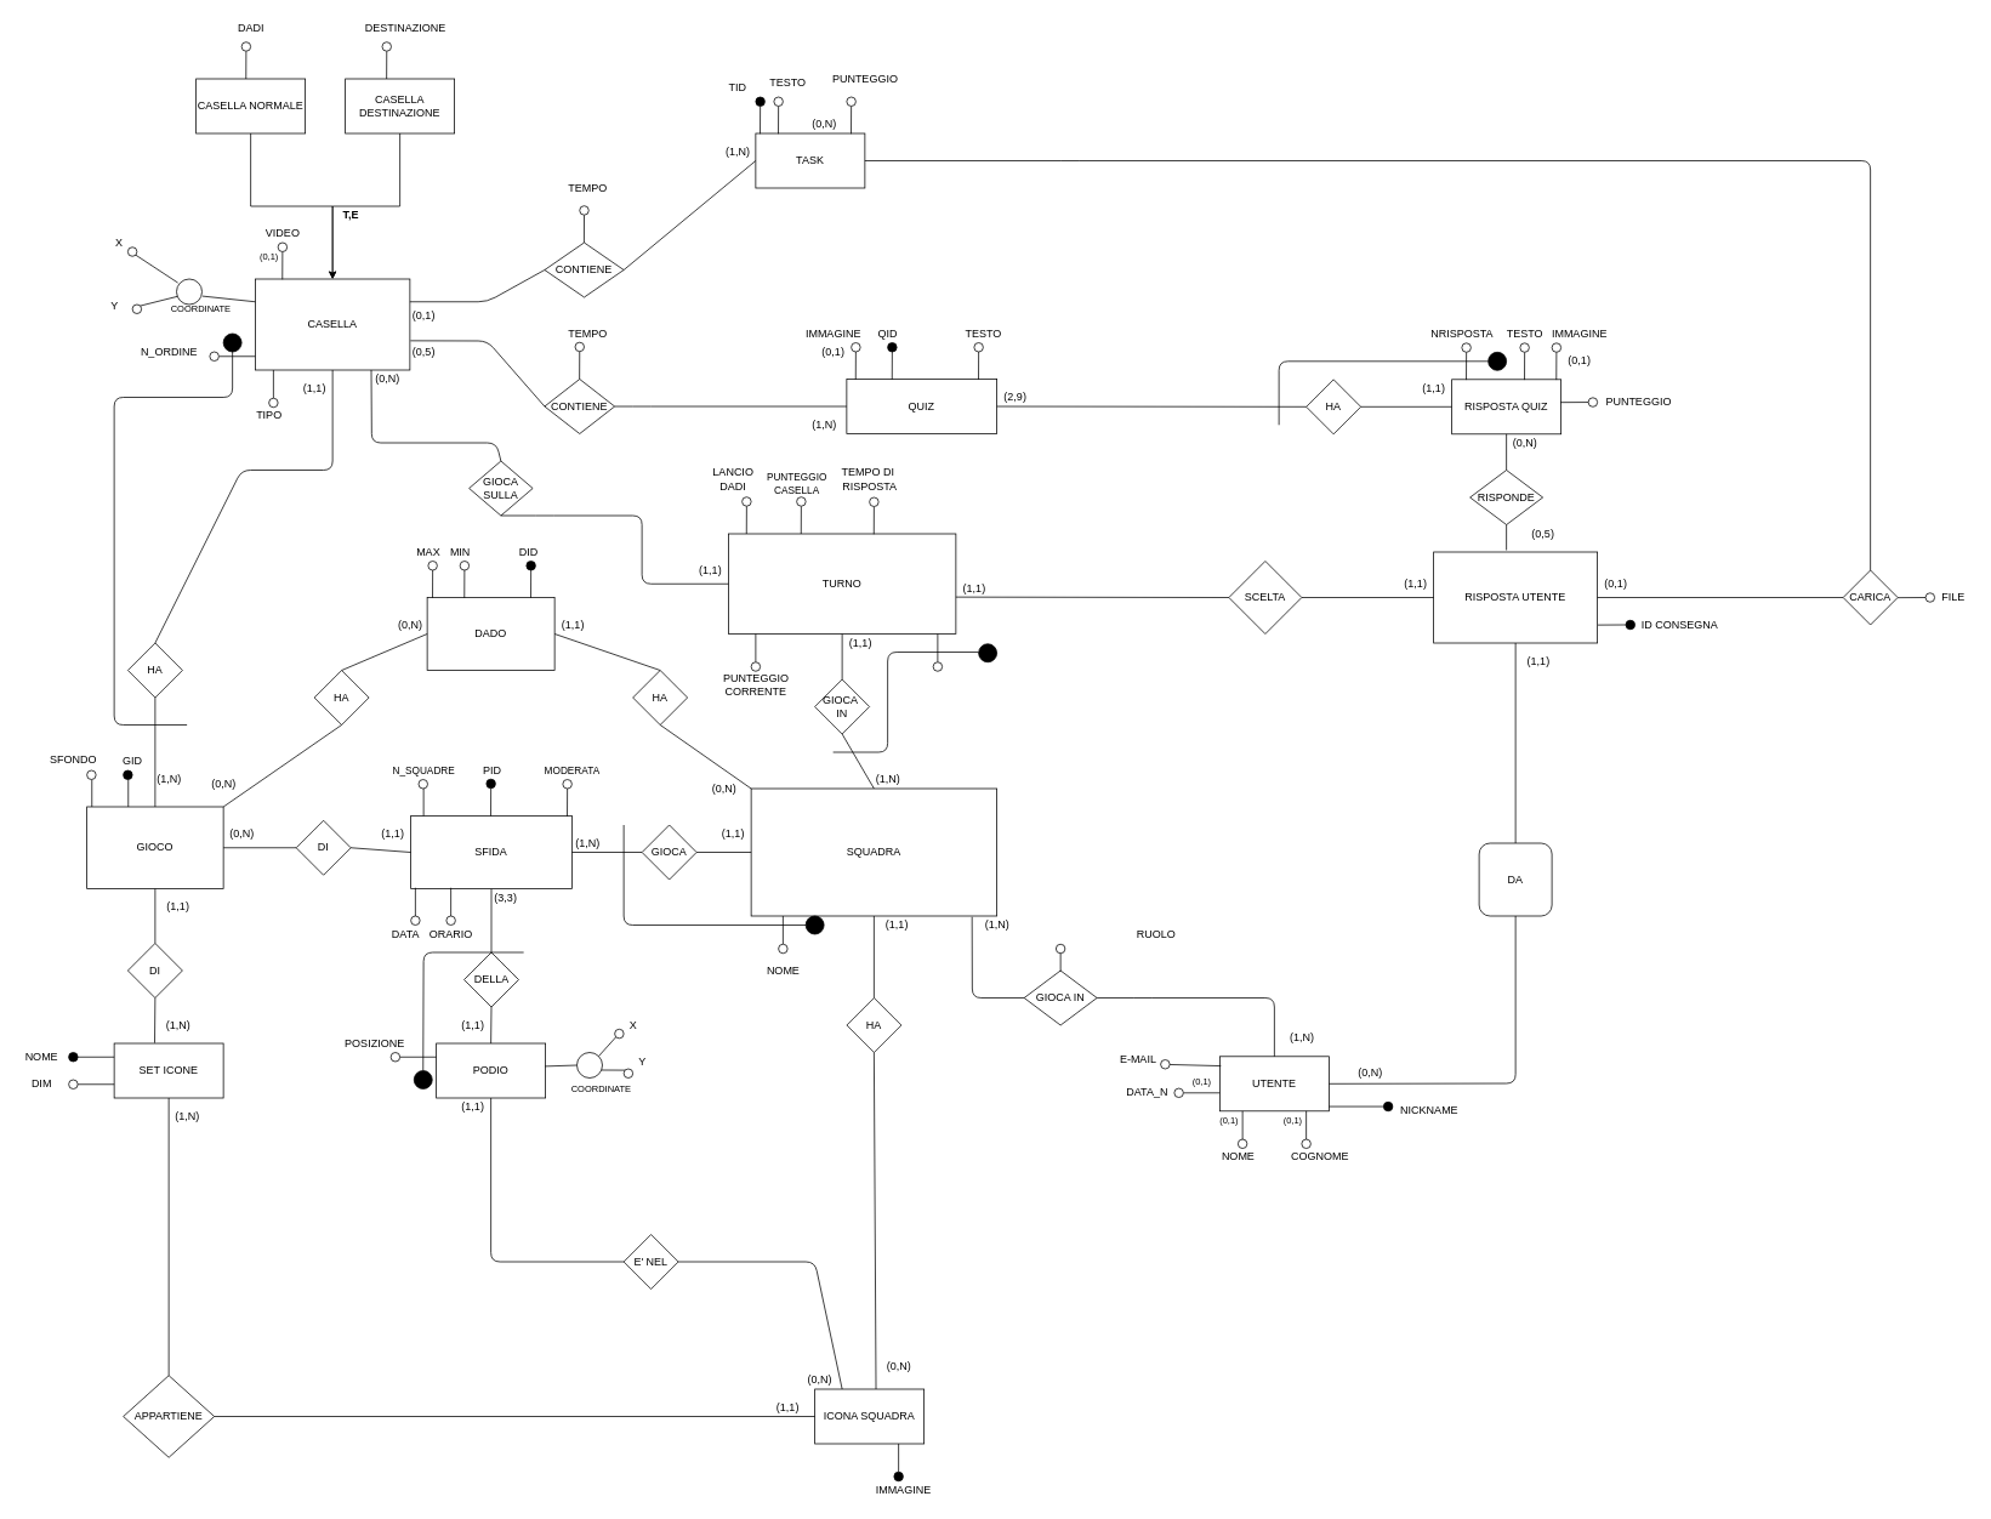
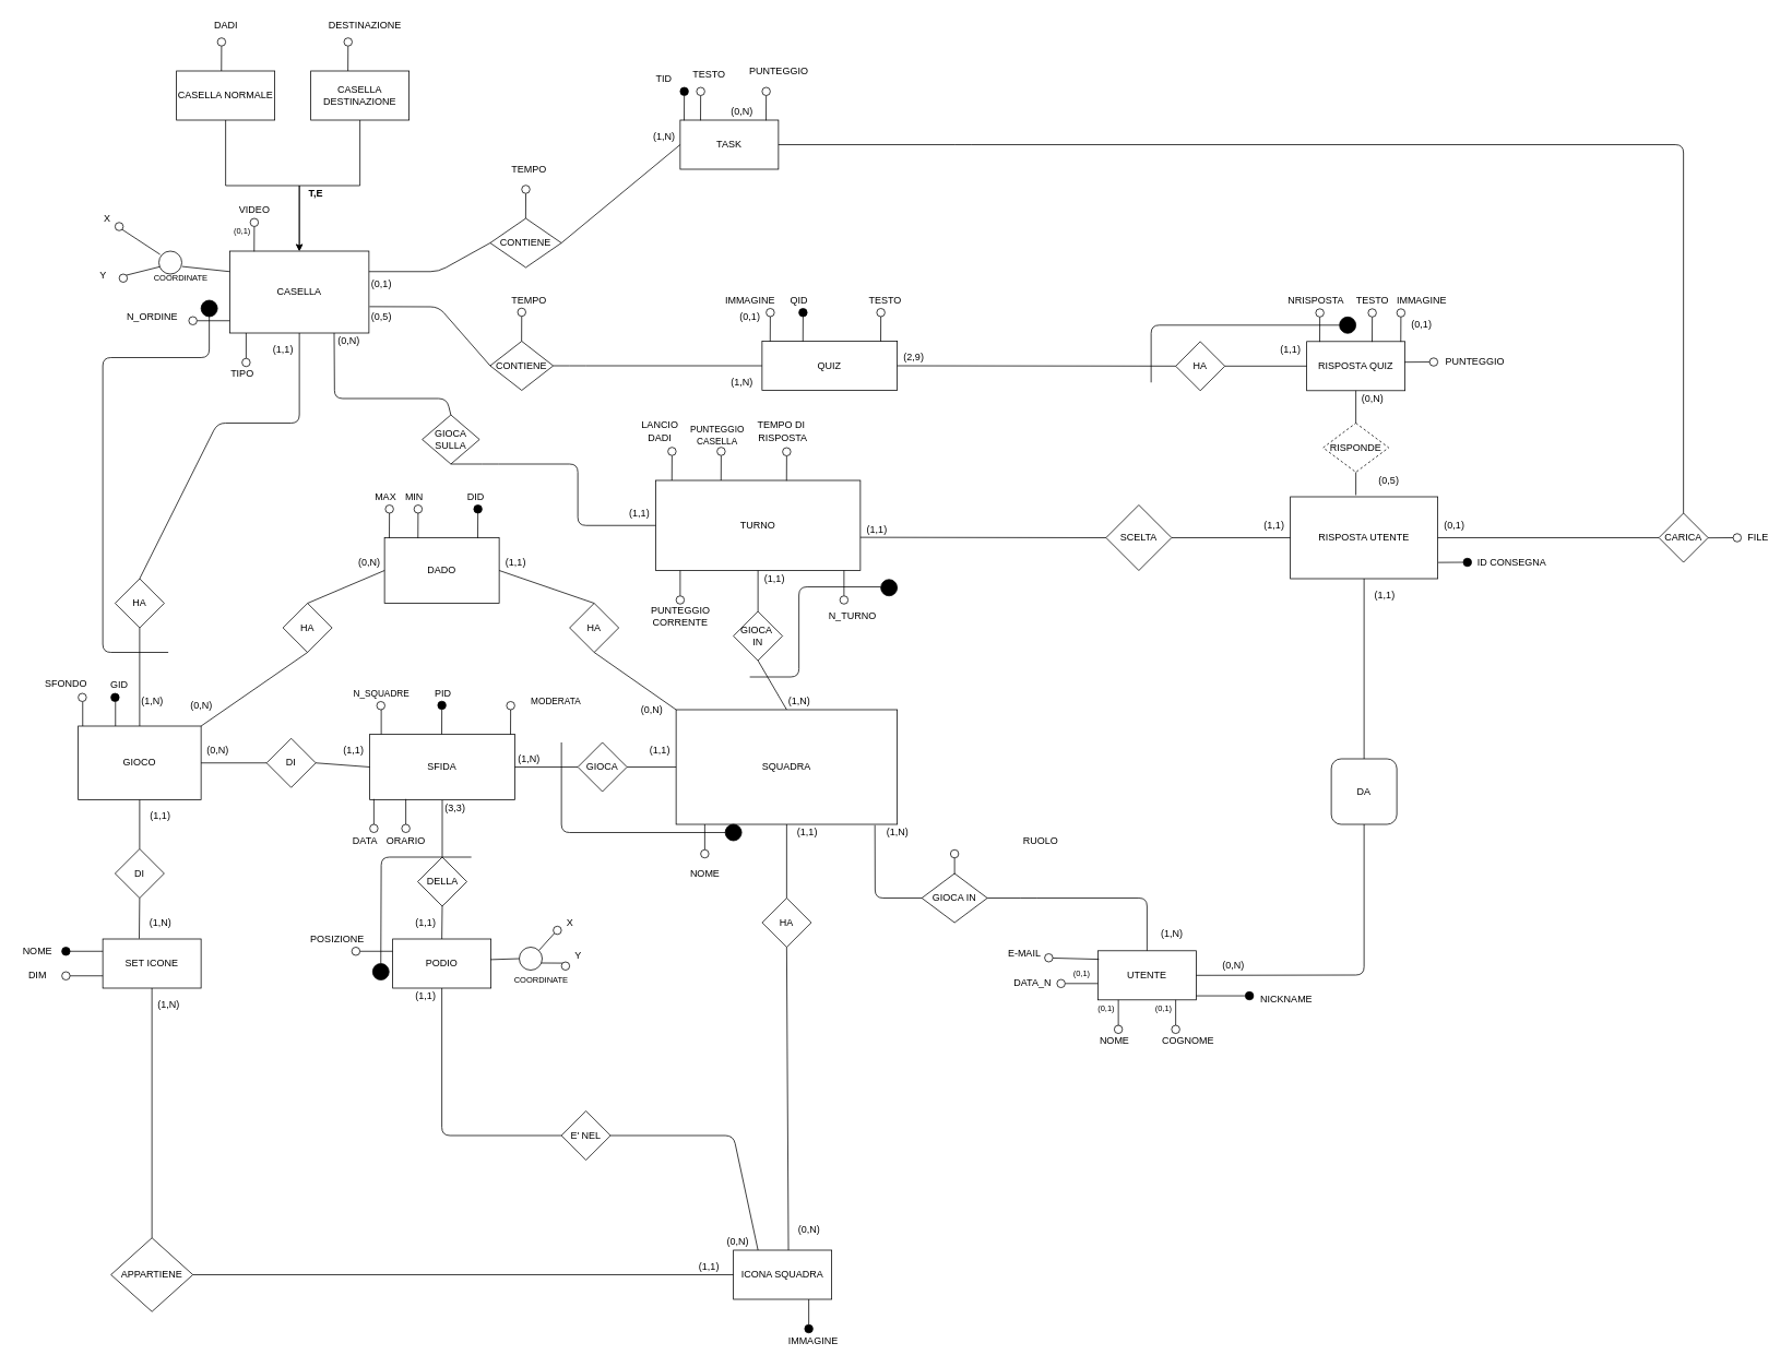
- <mxCell id="61" value="RISPONDE" style="rhombus;whiteSpace=wrap;html=1;" parent="1" vertex="1"><mxGeometry x="1615" y="516" width="80" height="60" as="geometry" /></mxCell>
+ <mxCell id="61" value="RISPONDE" style="rhombus;whiteSpace=wrap;html=1;dashed=1;" parent="1" vertex="1"><mxGeometry x="1615" y="516" width="80" height="60" as="geometry" /></mxCell>
+ <mxCell id="143" value="N_TURNO" style="text;html=1;align=center;verticalAlign=middle;resizable=0;points=[];autosize=1;strokeColor=none;" parent="1" vertex="1"><mxGeometry x="1005" y="742" width="70" height="20" as="geometry" /></mxCell>
- <mxCell id="87" value="&lt;font style=&quot;font-size: 11px&quot;&gt;MODERATA&lt;/font&gt;" style="text;html=1;align=center;verticalAlign=middle;resizable=0;points=[];autosize=1;strokeColor=none;" parent="1" vertex="1"><mxGeometry x="588" y="836" width="80" height="20" as="geometry" /></mxCell>
+ <mxCell id="87" value="&lt;font style=&quot;font-size: 11px&quot;&gt;MODERATA&lt;/font&gt;" style="text;html=1;align=center;verticalAlign=middle;resizable=0;points=[];autosize=1;strokeColor=none;" parent="1" vertex="1"><mxGeometry x="638" y="846" width="80" height="20" as="geometry" /></mxCell>
